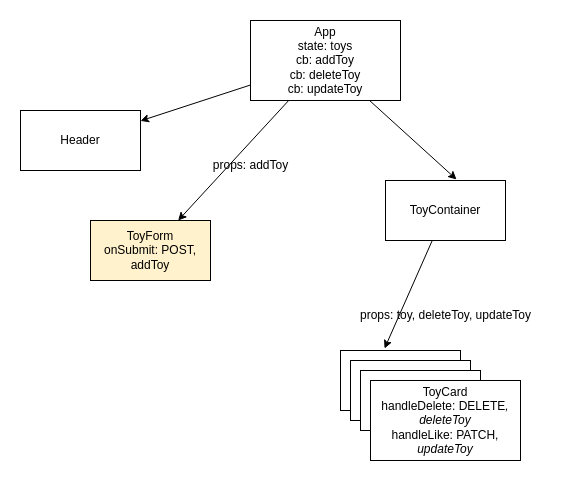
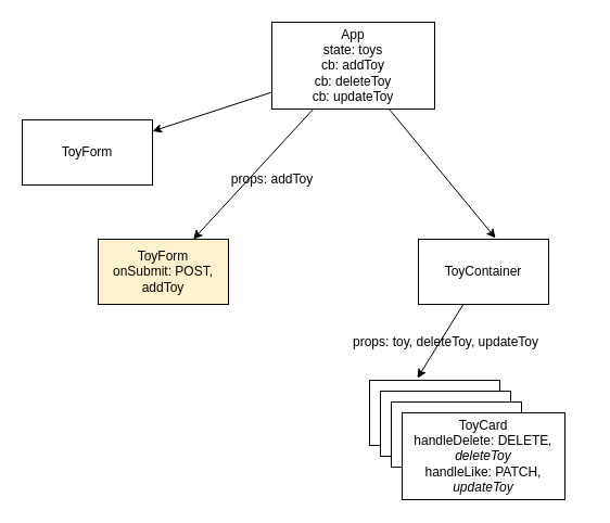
- <mxCell id="6" value="Header" style="whiteSpace=wrap;html=1;" vertex="1" parent="1"><mxGeometry x="20" y="110" width="120" height="60" as="geometry" /></mxCell>
+ <mxCell id="6" value="ToyForm" style="whiteSpace=wrap;html=1;" vertex="1" parent="1"><mxGeometry x="20" y="110" width="120" height="60" as="geometry" /></mxCell>
- <mxCell id="8" value="ToyContainer" style="whiteSpace=wrap;html=1;" vertex="1" parent="1"><mxGeometry x="385" y="180" width="120" height="60" as="geometry" /></mxCell>
+ <mxCell id="8" value="ToyContainer" style="whiteSpace=wrap;html=1;" vertex="1" parent="1"><mxGeometry x="385" y="220" width="120" height="60" as="geometry" /></mxCell>
- <mxCell id="14" value="props: toy, deleteToy, updateToy" style="text;html=1;align=center;verticalAlign=middle;resizable=0;points=[];autosize=1;strokeColor=none;fillColor=none;" vertex="1" parent="1"><mxGeometry x="350" y="300" width="190" height="30" as="geometry" /></mxCell>
+ <mxCell id="14" value="props: toy, deleteToy, updateToy" style="text;html=1;align=center;verticalAlign=middle;resizable=0;points=[];autosize=1;strokeColor=none;fillColor=none;" vertex="1" parent="1"><mxGeometry x="315" y="300" width="190" height="30" as="geometry" /></mxCell>
